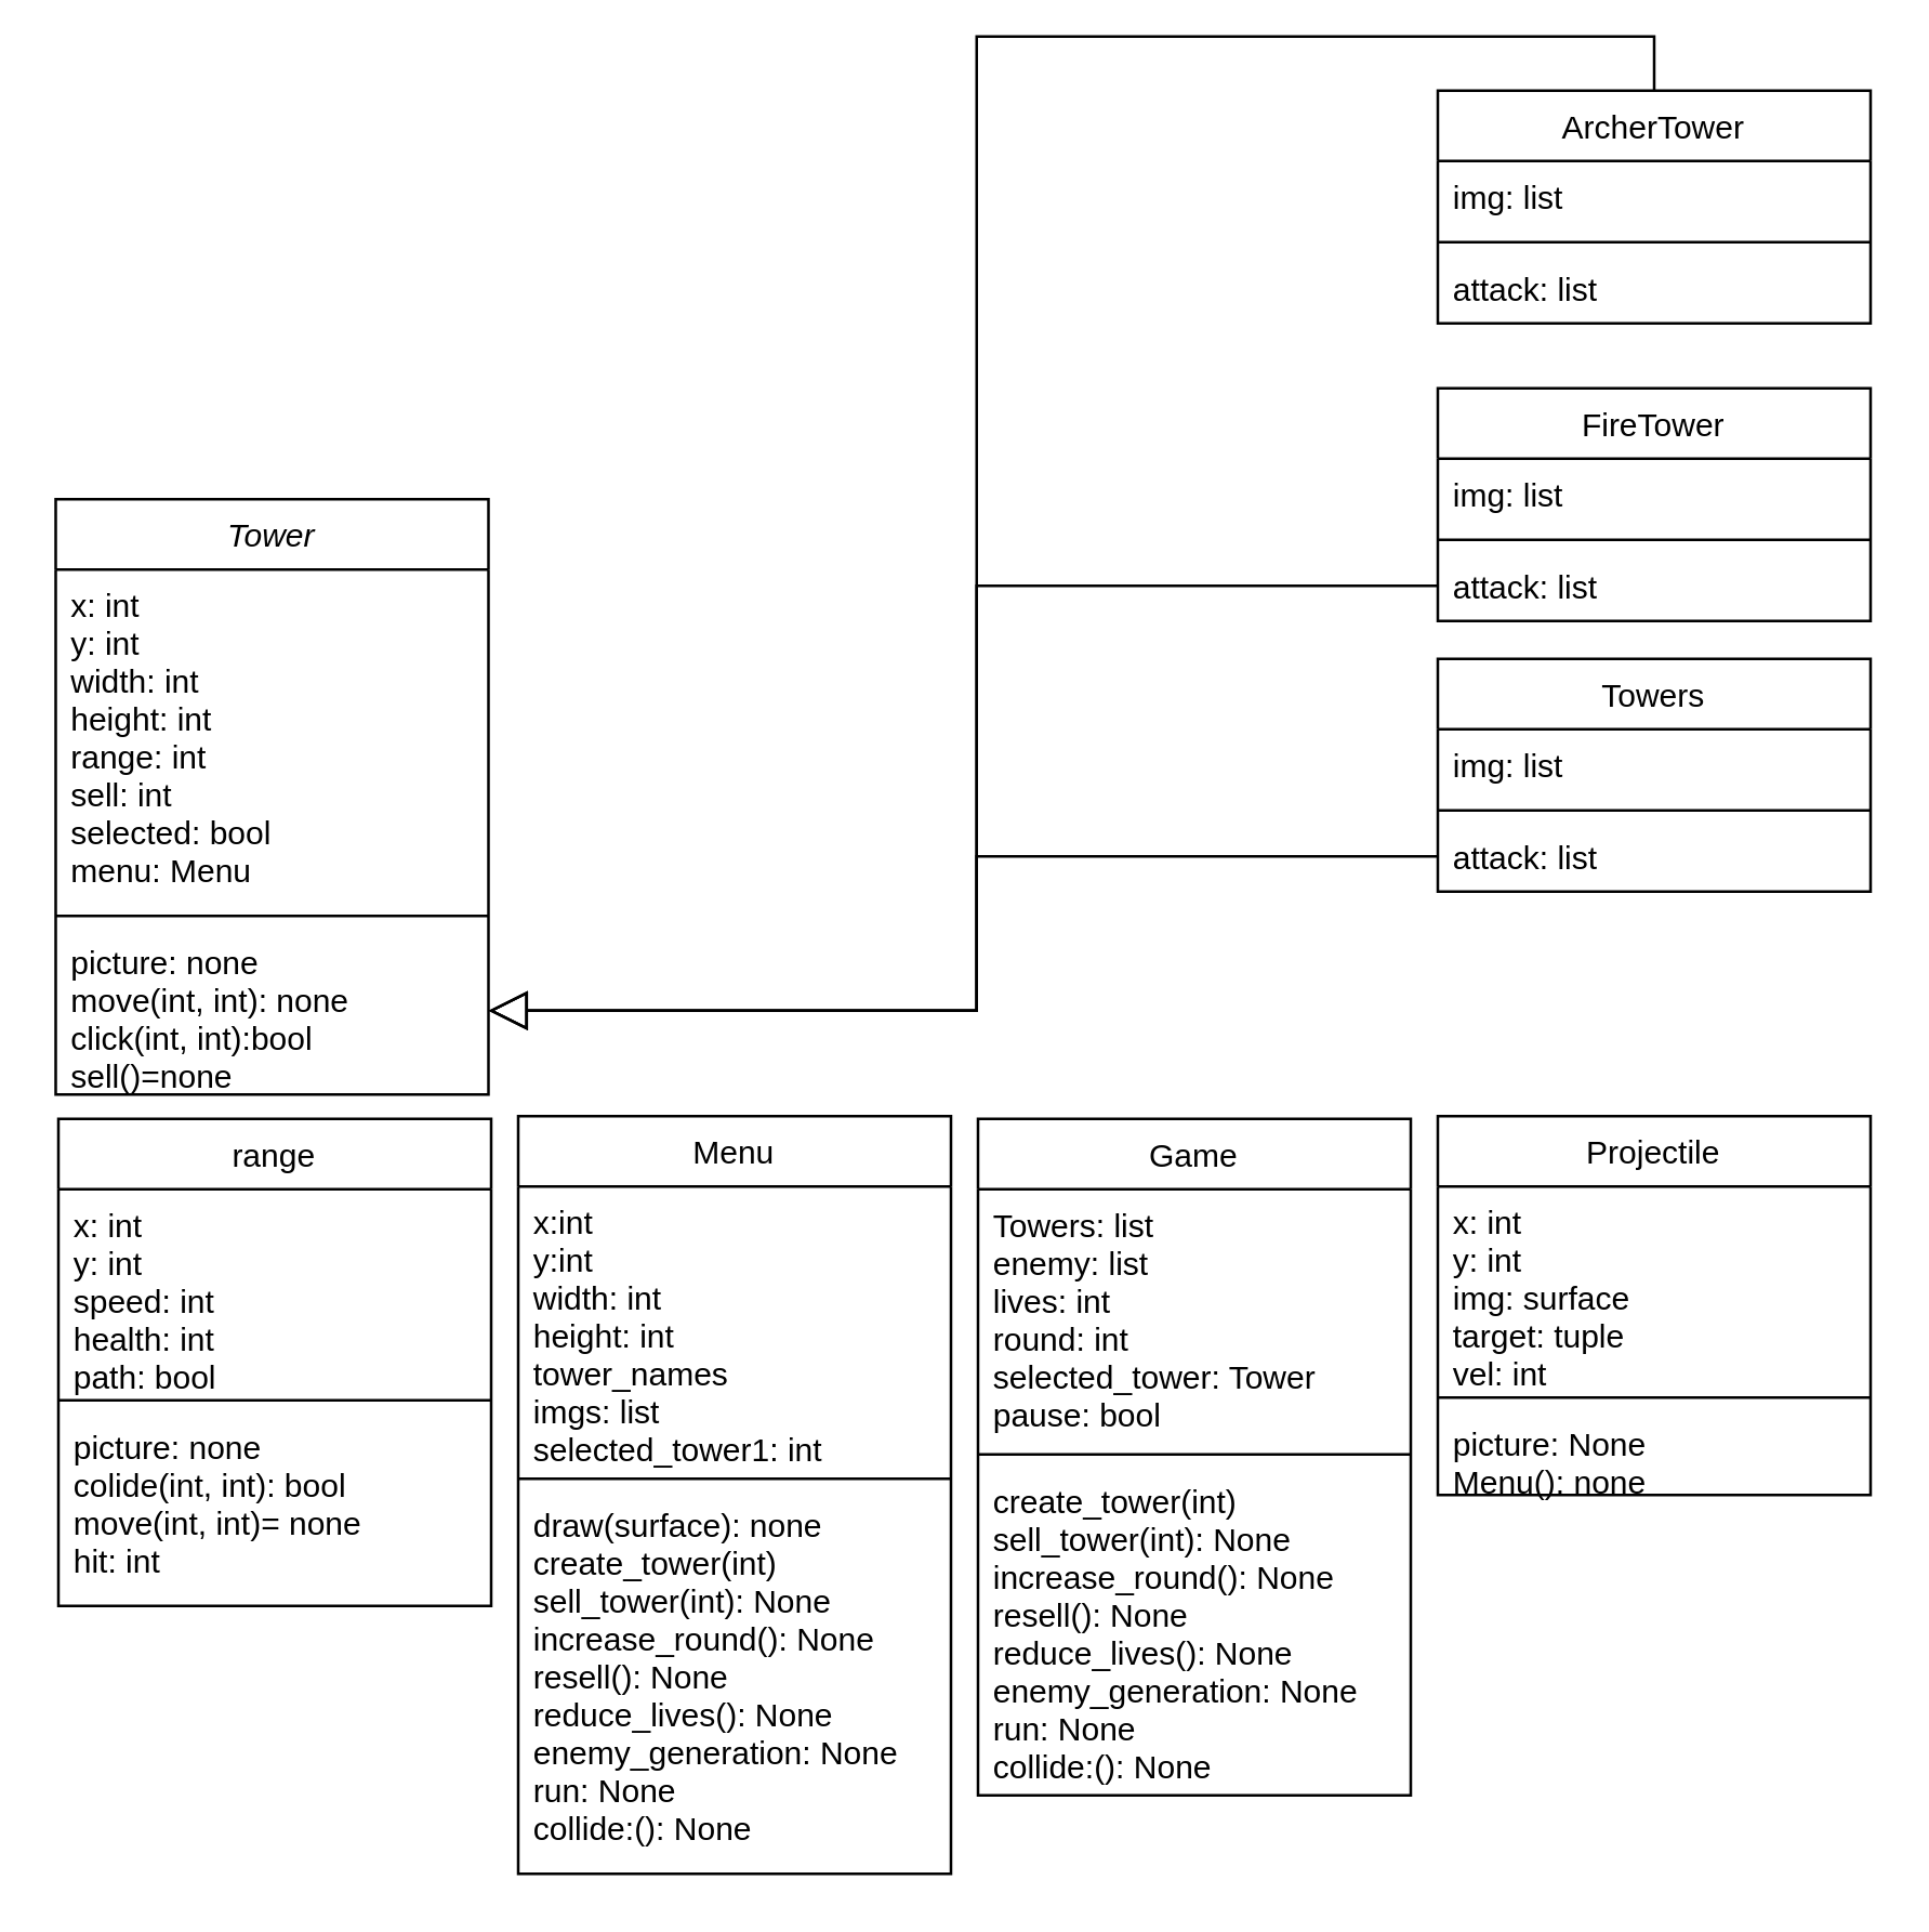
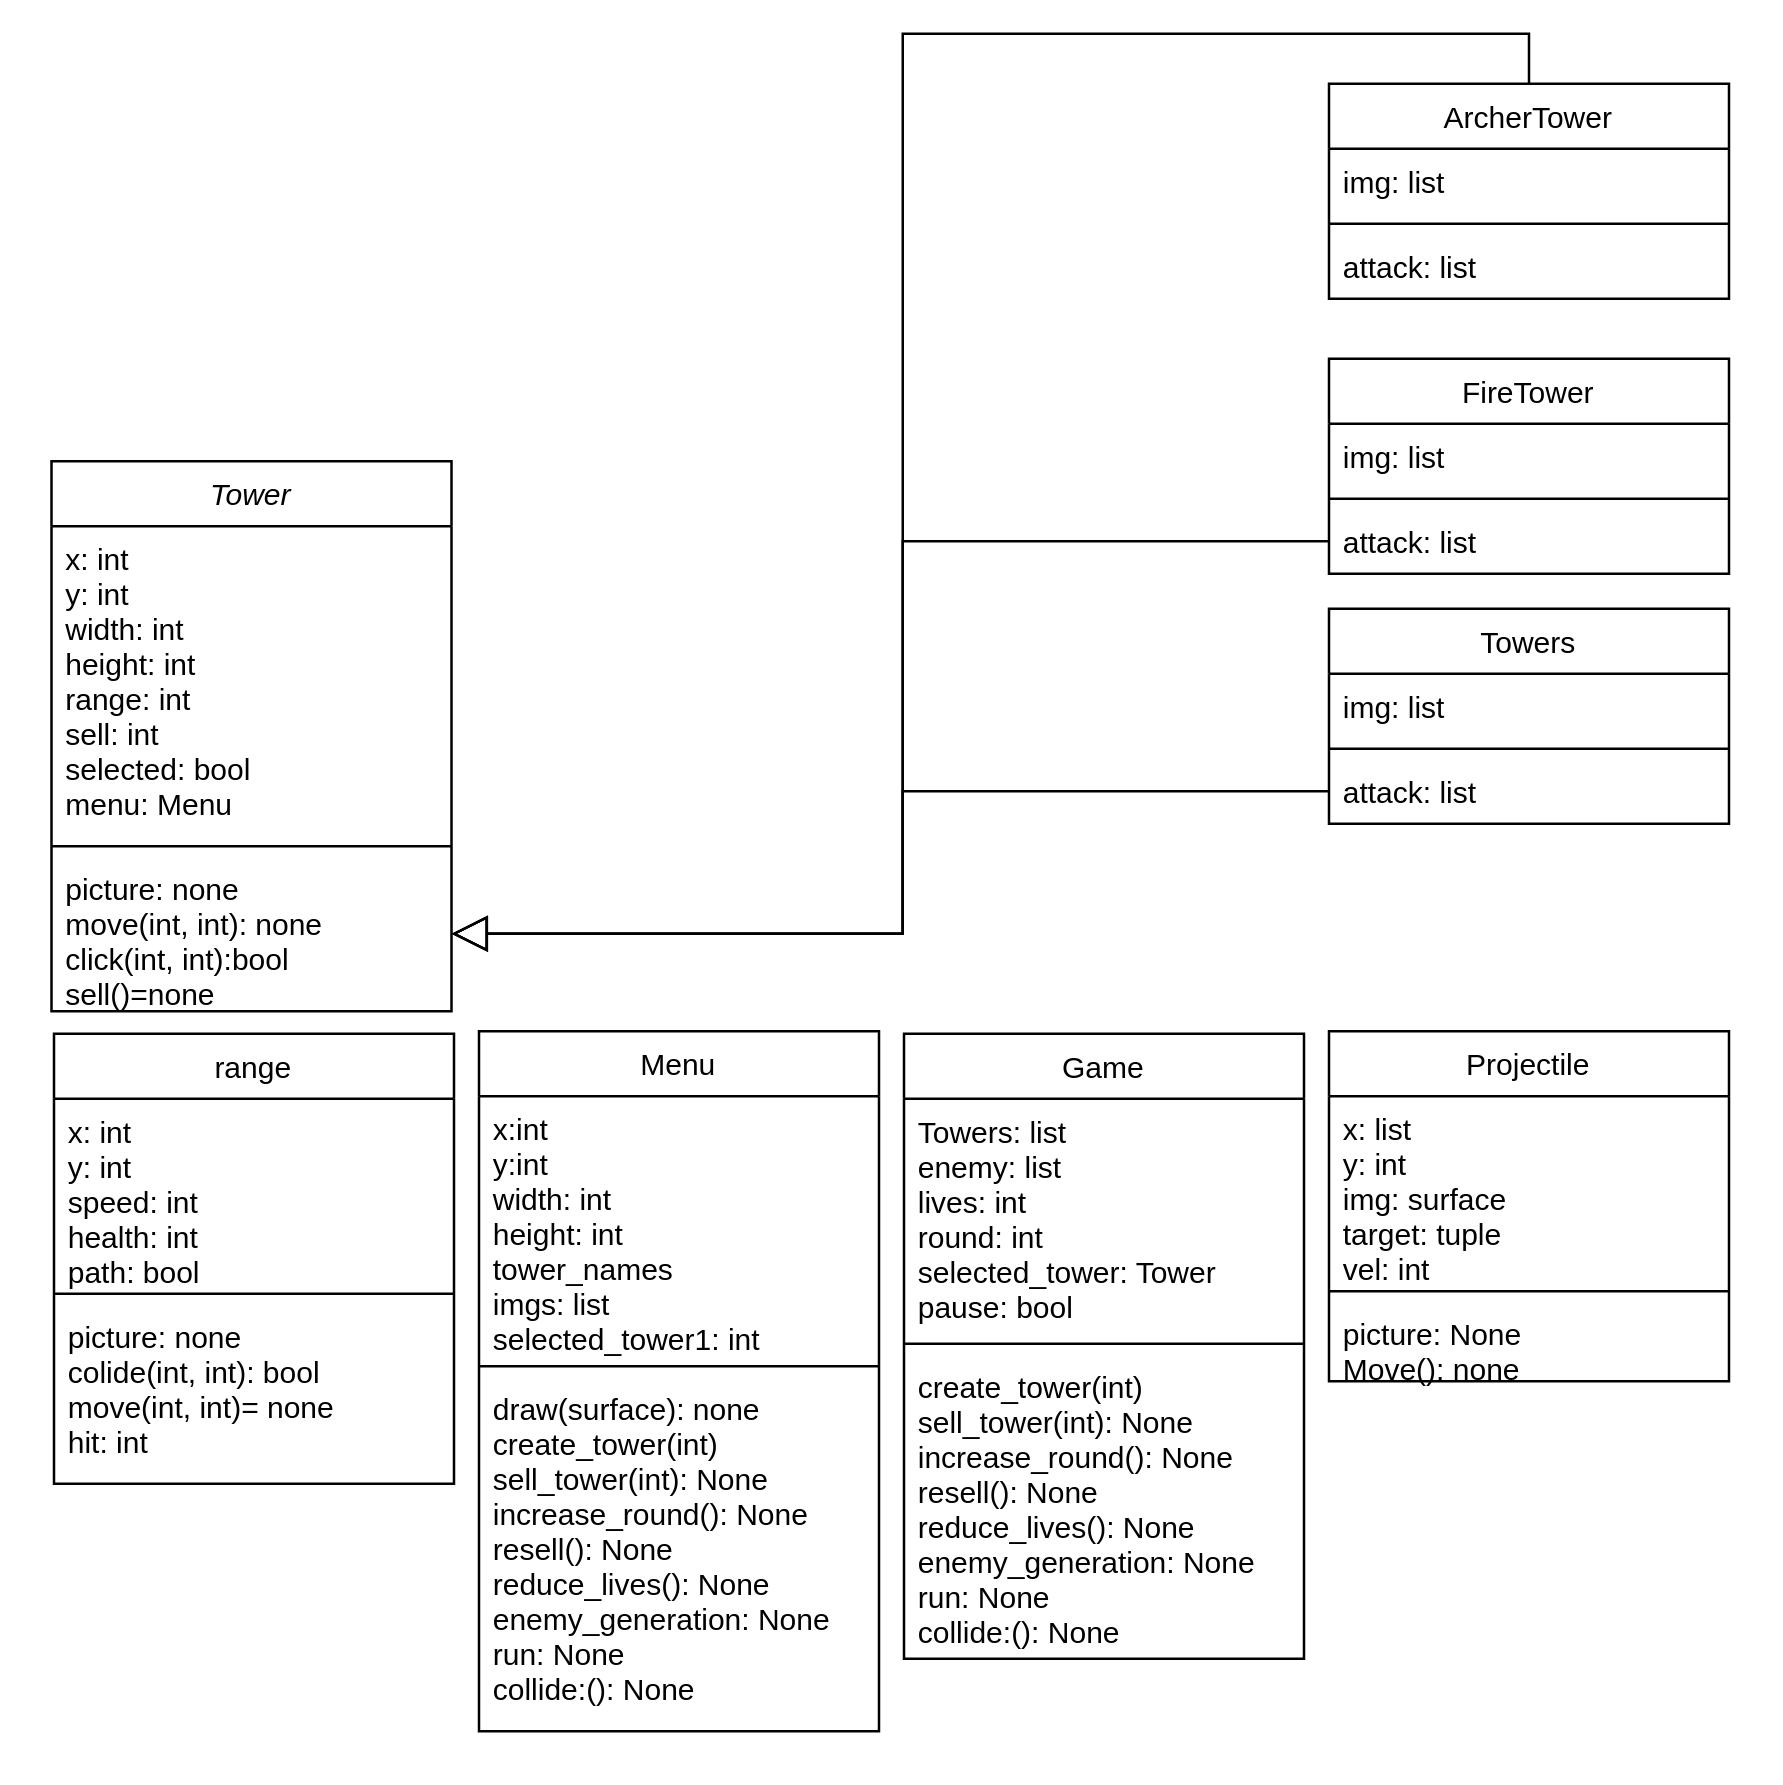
- <mxCell id="30" value="x: int&#10;y: int&#10;img: surface&#10;target: tuple&#10;vel: int" style="text;align=left;verticalAlign=top;spacingLeft=4;spacingRight=4;overflow=hidden;rotatable=0;points=[[0,0.5],[1,0.5]];portConstraint=eastwest;" parent="29" vertex="1"><mxGeometry y="26" width="160" height="74" as="geometry" /></mxCell>
+ <mxCell id="30" value="x: list&#10;y: int&#10;img: surface&#10;target: tuple&#10;vel: int" style="text;align=left;verticalAlign=top;spacingLeft=4;spacingRight=4;overflow=hidden;rotatable=0;points=[[0,0.5],[1,0.5]];portConstraint=eastwest;" parent="29" vertex="1"><mxGeometry y="26" width="160" height="74" as="geometry" /></mxCell>
- <mxCell id="32" value="picture: None&#10;Menu(): none" style="text;align=left;verticalAlign=top;spacingLeft=4;spacingRight=4;overflow=hidden;rotatable=0;points=[[0,0.5],[1,0.5]];portConstraint=eastwest;" parent="29" vertex="1"><mxGeometry y="108" width="160" height="32" as="geometry" /></mxCell>
+ <mxCell id="32" value="picture: None&#10;Move(): none" style="text;align=left;verticalAlign=top;spacingLeft=4;spacingRight=4;overflow=hidden;rotatable=0;points=[[0,0.5],[1,0.5]];portConstraint=eastwest;" parent="29" vertex="1"><mxGeometry y="108" width="160" height="32" as="geometry" /></mxCell>
